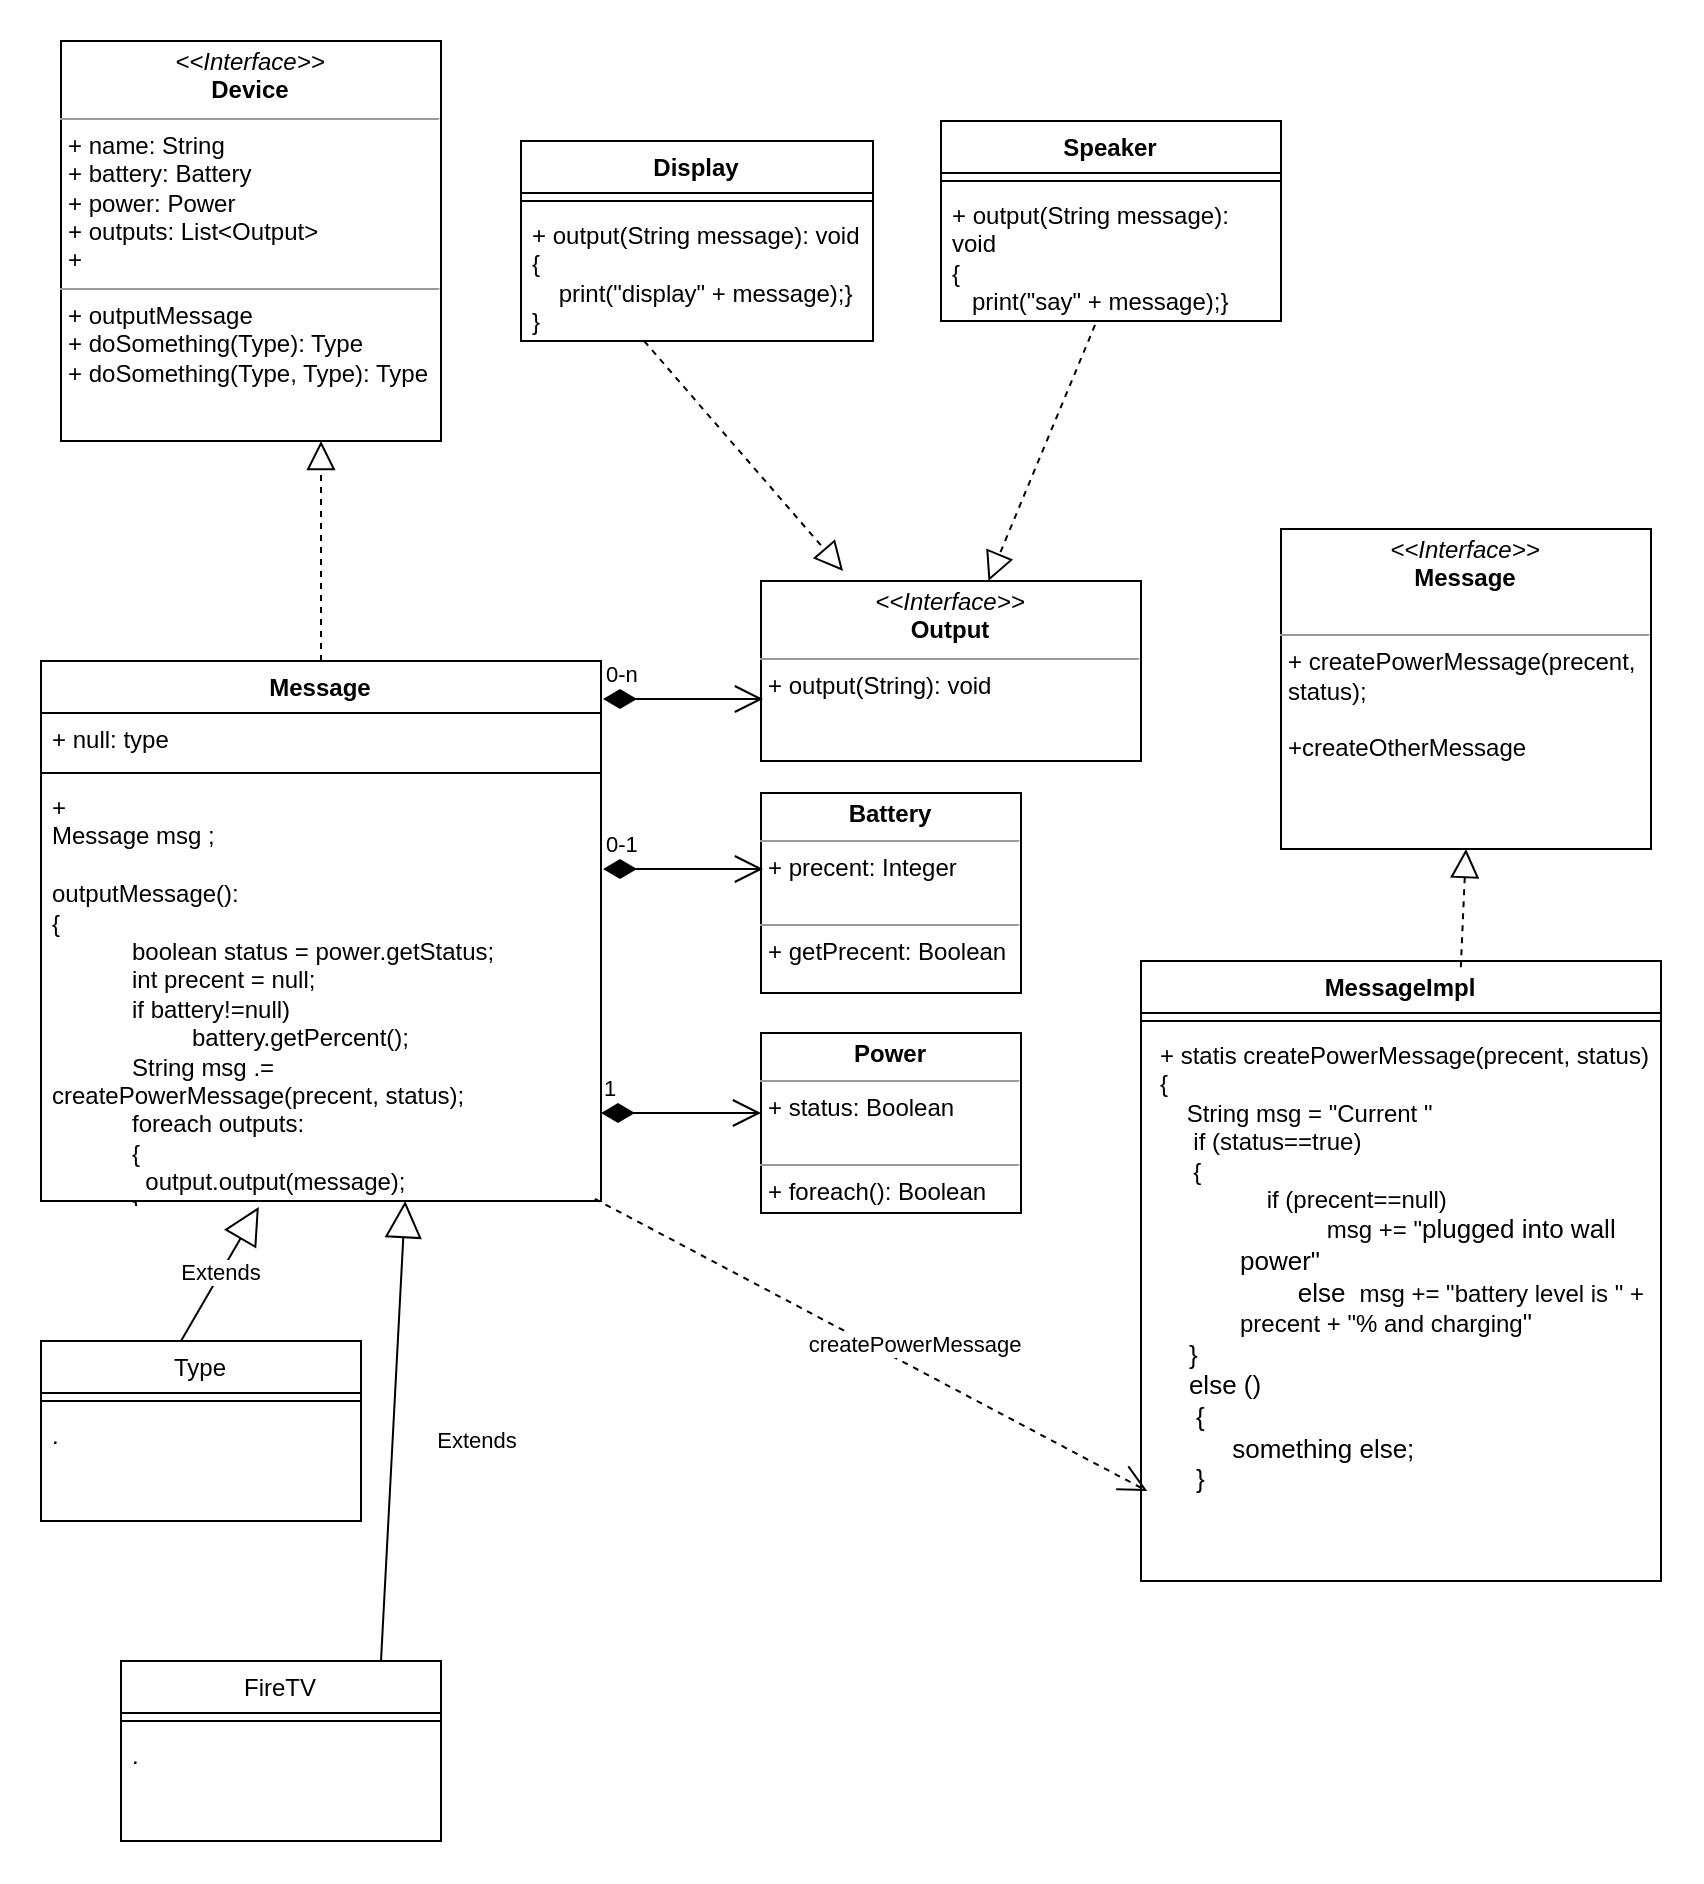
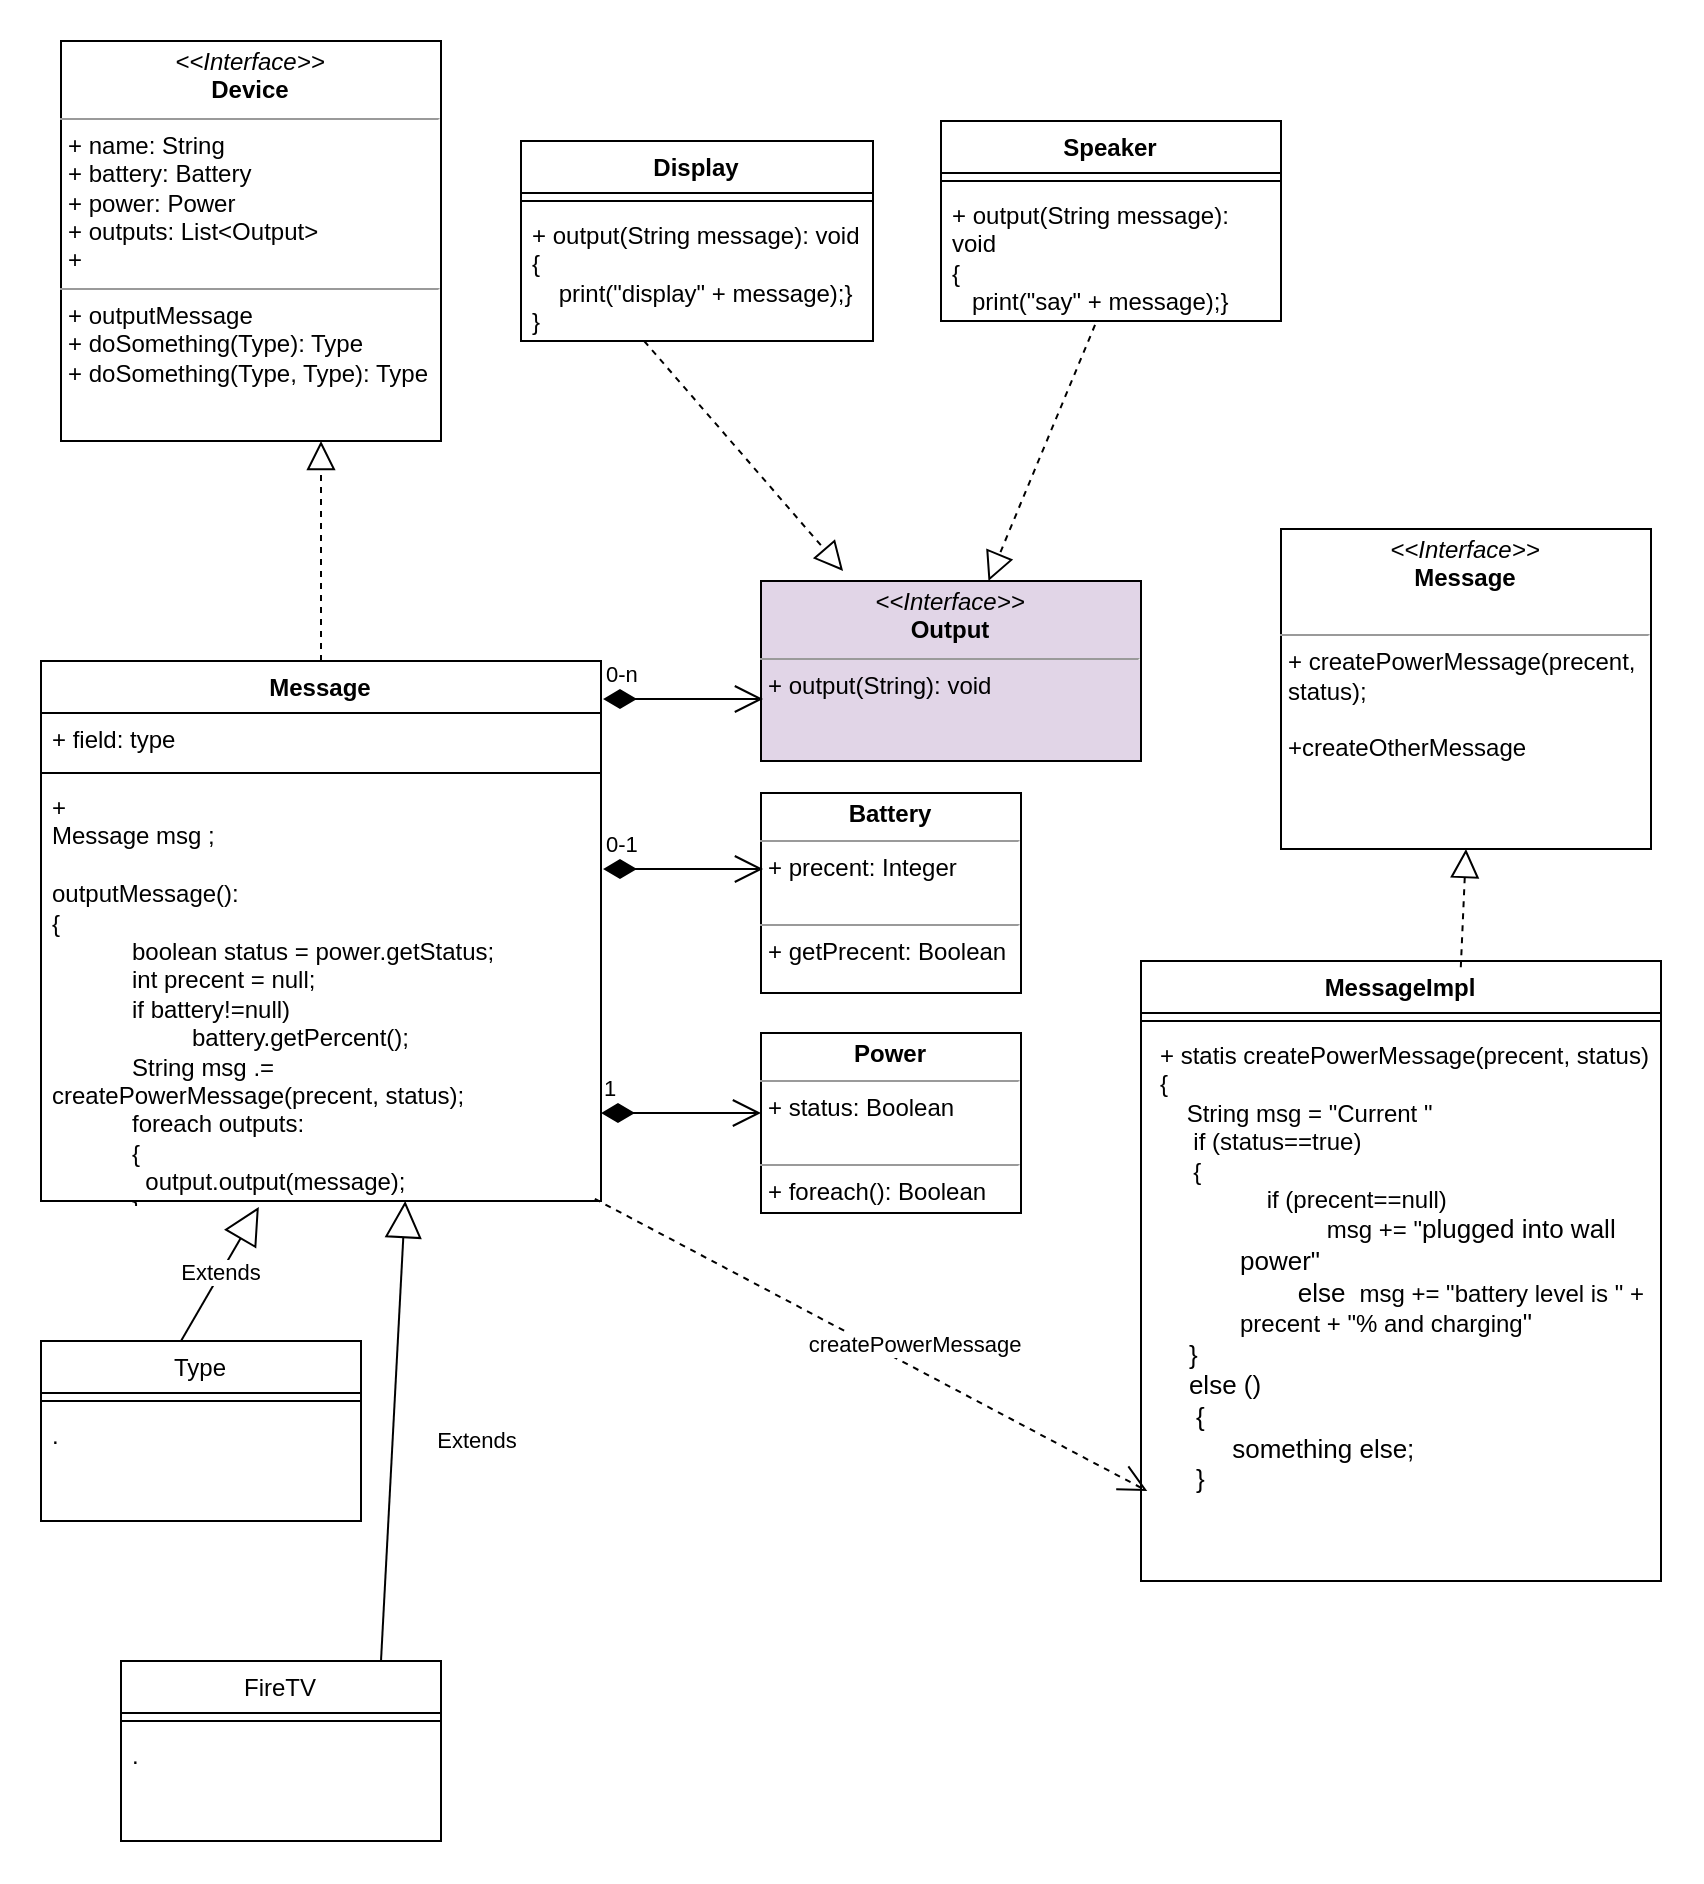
- <mxCell id="3" value="&lt;p style=&quot;margin:0px;margin-top:4px;text-align:center;&quot;&gt;&lt;i&gt;&amp;lt;&amp;lt;Interface&amp;gt;&amp;gt;&lt;/i&gt;&lt;br&gt;&lt;b&gt;Output&lt;/b&gt;&lt;/p&gt;&lt;hr size=&quot;1&quot;&gt;&lt;p style=&quot;margin:0px;margin-left:4px;&quot;&gt;&lt;/p&gt;&lt;p style=&quot;margin:0px;margin-left:4px;&quot;&gt;+ output(String): void&lt;br&gt;&lt;br&gt;&lt;/p&gt;" style="verticalAlign=top;align=left;overflow=fill;fontSize=12;fontFamily=Helvetica;html=1;whiteSpace=wrap;" vertex="1" parent="1"><mxGeometry x="380" y="290" width="190" height="90" as="geometry" /></mxCell>
+ <mxCell id="3" value="&lt;p style=&quot;margin:0px;margin-top:4px;text-align:center;&quot;&gt;&lt;i&gt;&amp;lt;&amp;lt;Interface&amp;gt;&amp;gt;&lt;/i&gt;&lt;br&gt;&lt;b&gt;Output&lt;/b&gt;&lt;/p&gt;&lt;hr size=&quot;1&quot;&gt;&lt;p style=&quot;margin:0px;margin-left:4px;&quot;&gt;&lt;/p&gt;&lt;p style=&quot;margin:0px;margin-left:4px;&quot;&gt;+ output(String): void&lt;br&gt;&lt;br&gt;&lt;/p&gt;" style="verticalAlign=top;align=left;overflow=fill;fontSize=12;fontFamily=Helvetica;html=1;whiteSpace=wrap;fillColor=#e1d5e7;" vertex="1" parent="1"><mxGeometry x="380" y="290" width="190" height="90" as="geometry" /></mxCell>
- <mxCell id="8" value="+ null: type" style="text;strokeColor=none;fillColor=none;align=left;verticalAlign=top;spacingLeft=4;spacingRight=4;overflow=hidden;rotatable=0;points=[[0,0.5],[1,0.5]];portConstraint=eastwest;whiteSpace=wrap;html=1;" vertex="1" parent="7"><mxGeometry y="26" width="280" height="26" as="geometry" /></mxCell>
+ <mxCell id="8" value="+ field: type" style="text;strokeColor=none;fillColor=none;align=left;verticalAlign=top;spacingLeft=4;spacingRight=4;overflow=hidden;rotatable=0;points=[[0,0.5],[1,0.5]];portConstraint=eastwest;whiteSpace=wrap;html=1;" vertex="1" parent="7"><mxGeometry y="26" width="280" height="26" as="geometry" /></mxCell>
